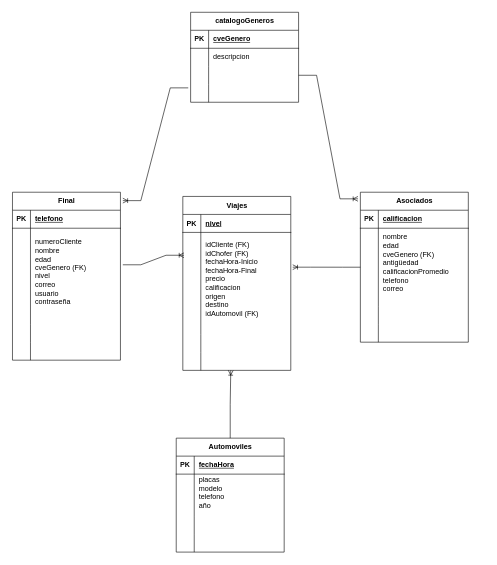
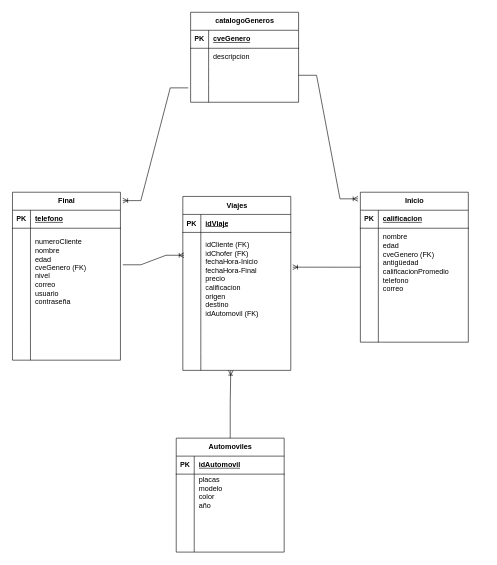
- <mxCell id="15" value="Asociados" style="shape=table;startSize=30;container=1;collapsible=1;childLayout=tableLayout;fixedRows=1;rowLines=0;fontStyle=1;align=center;resizeLast=1;html=1;" parent="1" vertex="1"><mxGeometry x="600" y="320" width="180" height="250" as="geometry" /></mxCell>
+ <mxCell id="15" value="Inicio" style="shape=table;startSize=30;container=1;collapsible=1;childLayout=tableLayout;fixedRows=1;rowLines=0;fontStyle=1;align=center;resizeLast=1;html=1;" parent="1" vertex="1"><mxGeometry x="600" y="320" width="180" height="250" as="geometry" /></mxCell>
- <mxCell id="31" value="nivel" style="shape=partialRectangle;connectable=0;fillColor=none;top=0;left=0;bottom=0;right=0;align=left;spacingLeft=6;fontStyle=5;overflow=hidden;whiteSpace=wrap;html=1;" parent="29" vertex="1"><mxGeometry x="30" width="150" height="30" as="geometry"><mxRectangle width="150" height="30" as="alternateBounds" /></mxGeometry></mxCell>
+ <mxCell id="31" value="idViaje" style="shape=partialRectangle;connectable=0;fillColor=none;top=0;left=0;bottom=0;right=0;align=left;spacingLeft=6;fontStyle=5;overflow=hidden;whiteSpace=wrap;html=1;" parent="29" vertex="1"><mxGeometry x="30" width="150" height="30" as="geometry"><mxRectangle width="150" height="30" as="alternateBounds" /></mxGeometry></mxCell>
- <mxCell id="61" value="fechaHora" style="shape=partialRectangle;connectable=0;fillColor=none;top=0;left=0;bottom=0;right=0;align=left;spacingLeft=6;fontStyle=5;overflow=hidden;whiteSpace=wrap;html=1;" parent="59" vertex="1"><mxGeometry x="30" width="150" height="30" as="geometry"><mxRectangle width="150" height="30" as="alternateBounds" /></mxGeometry></mxCell>
+ <mxCell id="61" value="idAutomovil" style="shape=partialRectangle;connectable=0;fillColor=none;top=0;left=0;bottom=0;right=0;align=left;spacingLeft=6;fontStyle=5;overflow=hidden;whiteSpace=wrap;html=1;" parent="59" vertex="1"><mxGeometry x="30" width="150" height="30" as="geometry"><mxRectangle width="150" height="30" as="alternateBounds" /></mxGeometry></mxCell>
- <mxCell id="64" value="placas&lt;div&gt;modelo&lt;/div&gt;&lt;div&gt;telefono&lt;/div&gt;&lt;div&gt;año&lt;/div&gt;&lt;div&gt;&lt;br&gt;&lt;/div&gt;" style="shape=partialRectangle;connectable=0;fillColor=none;top=0;left=0;bottom=0;right=0;align=left;spacingLeft=6;overflow=hidden;whiteSpace=wrap;html=1;" parent="62" vertex="1"><mxGeometry x="30" width="150" height="70" as="geometry"><mxRectangle width="150" height="70" as="alternateBounds" /></mxGeometry></mxCell>
+ <mxCell id="64" value="placas&lt;div&gt;modelo&lt;/div&gt;&lt;div&gt;color&lt;/div&gt;&lt;div&gt;año&lt;/div&gt;&lt;div&gt;&lt;br&gt;&lt;/div&gt;" style="shape=partialRectangle;connectable=0;fillColor=none;top=0;left=0;bottom=0;right=0;align=left;spacingLeft=6;overflow=hidden;whiteSpace=wrap;html=1;" parent="62" vertex="1"><mxGeometry x="30" width="150" height="70" as="geometry"><mxRectangle width="150" height="70" as="alternateBounds" /></mxGeometry></mxCell>
